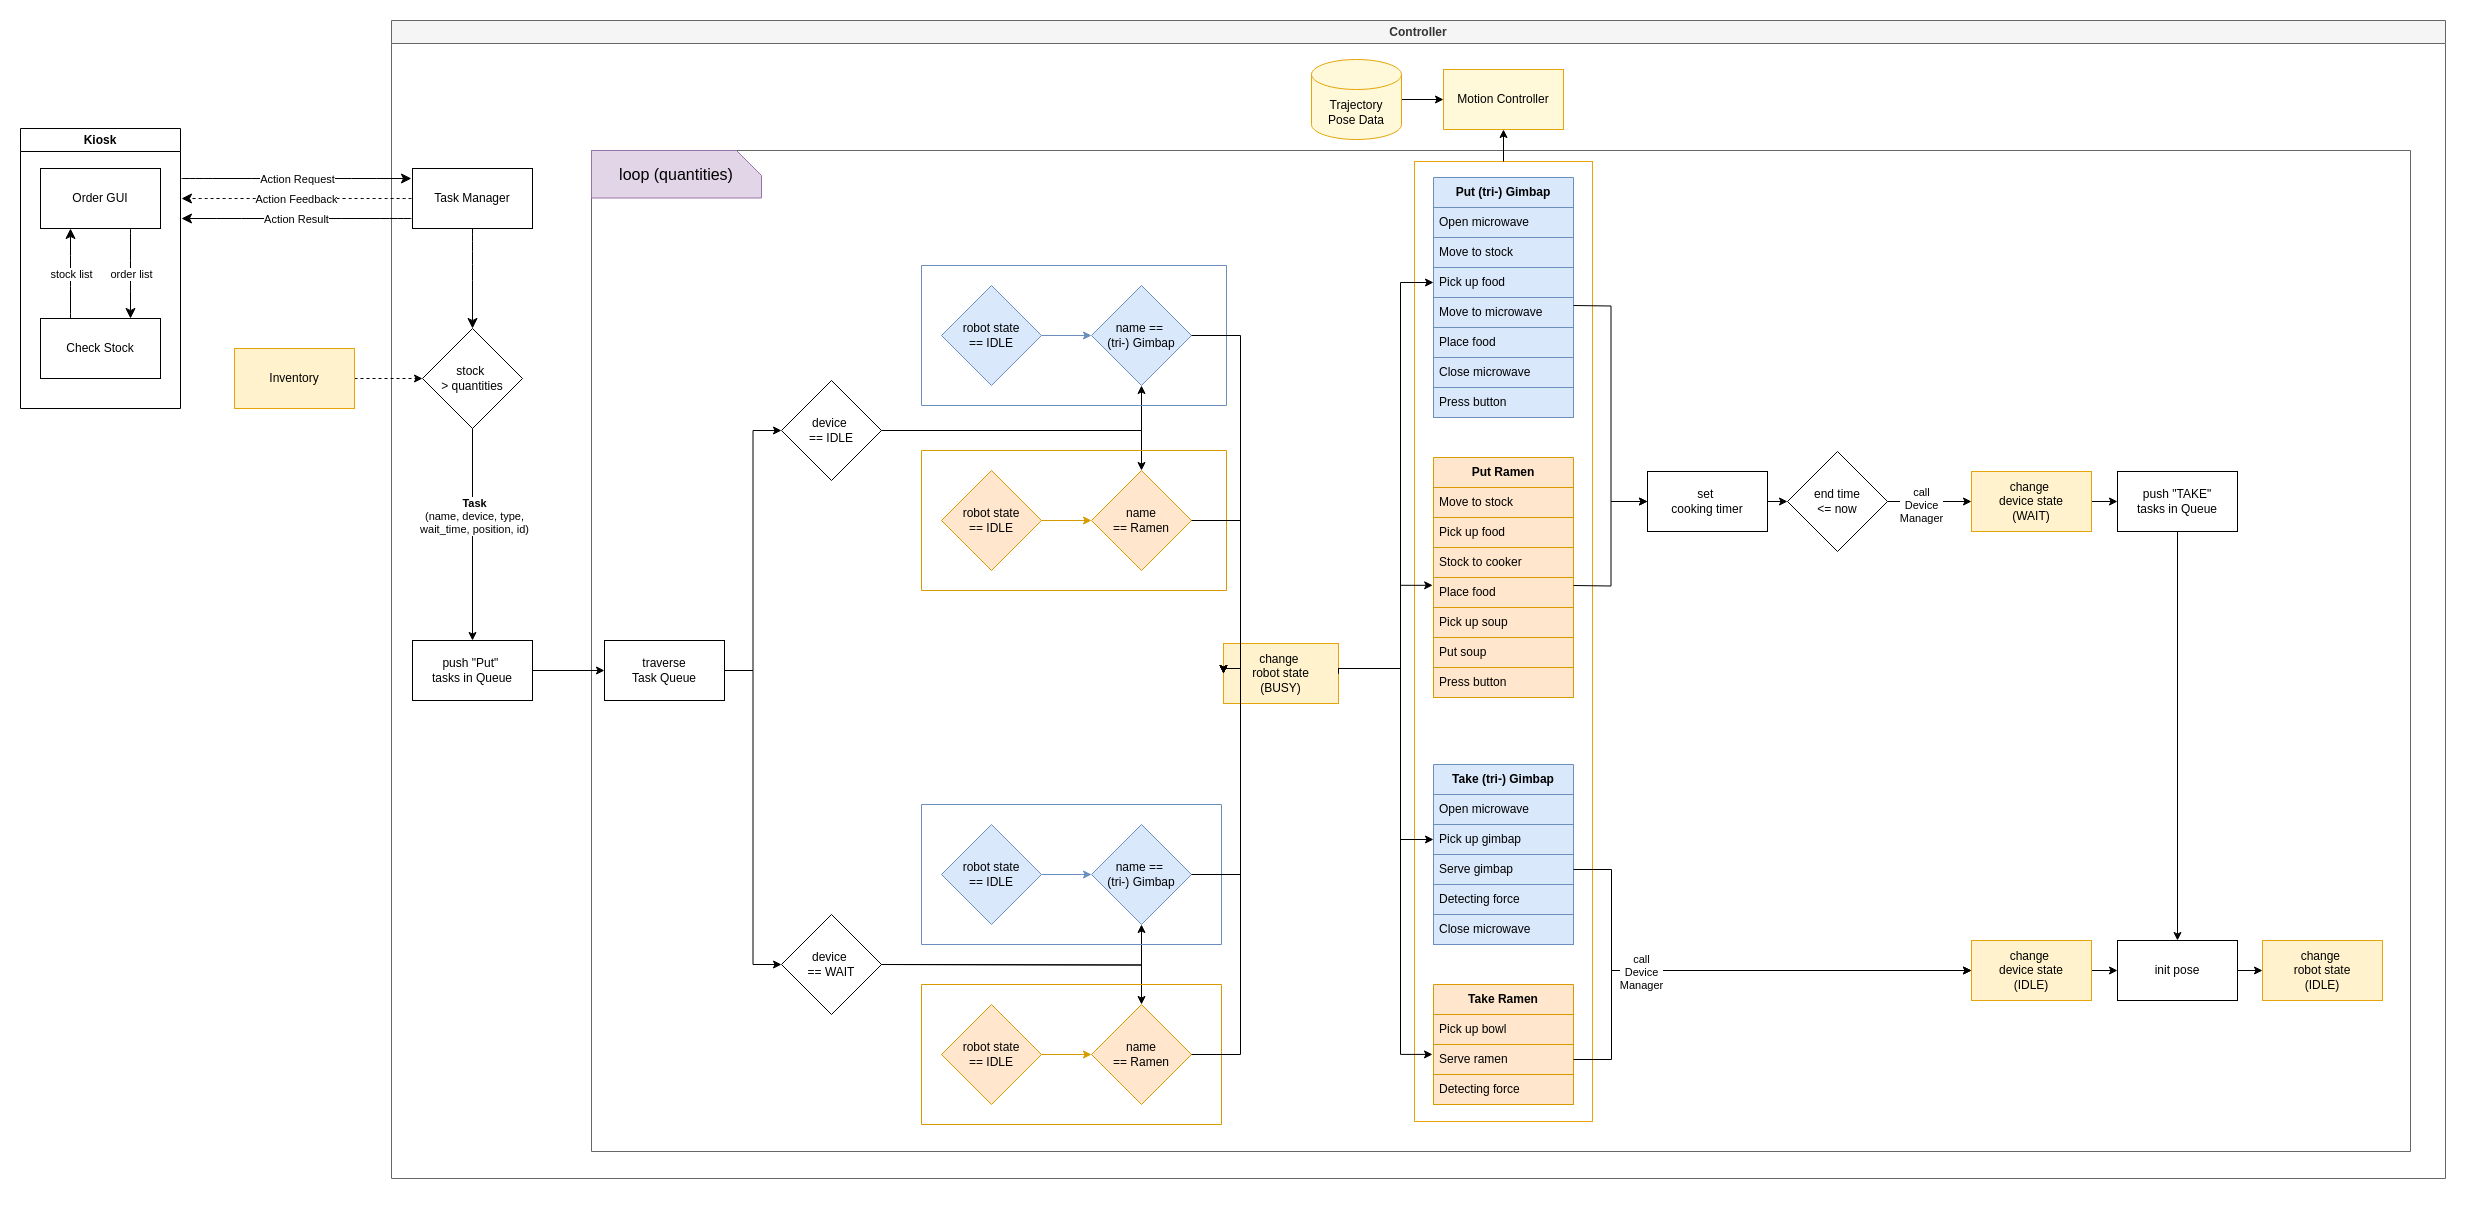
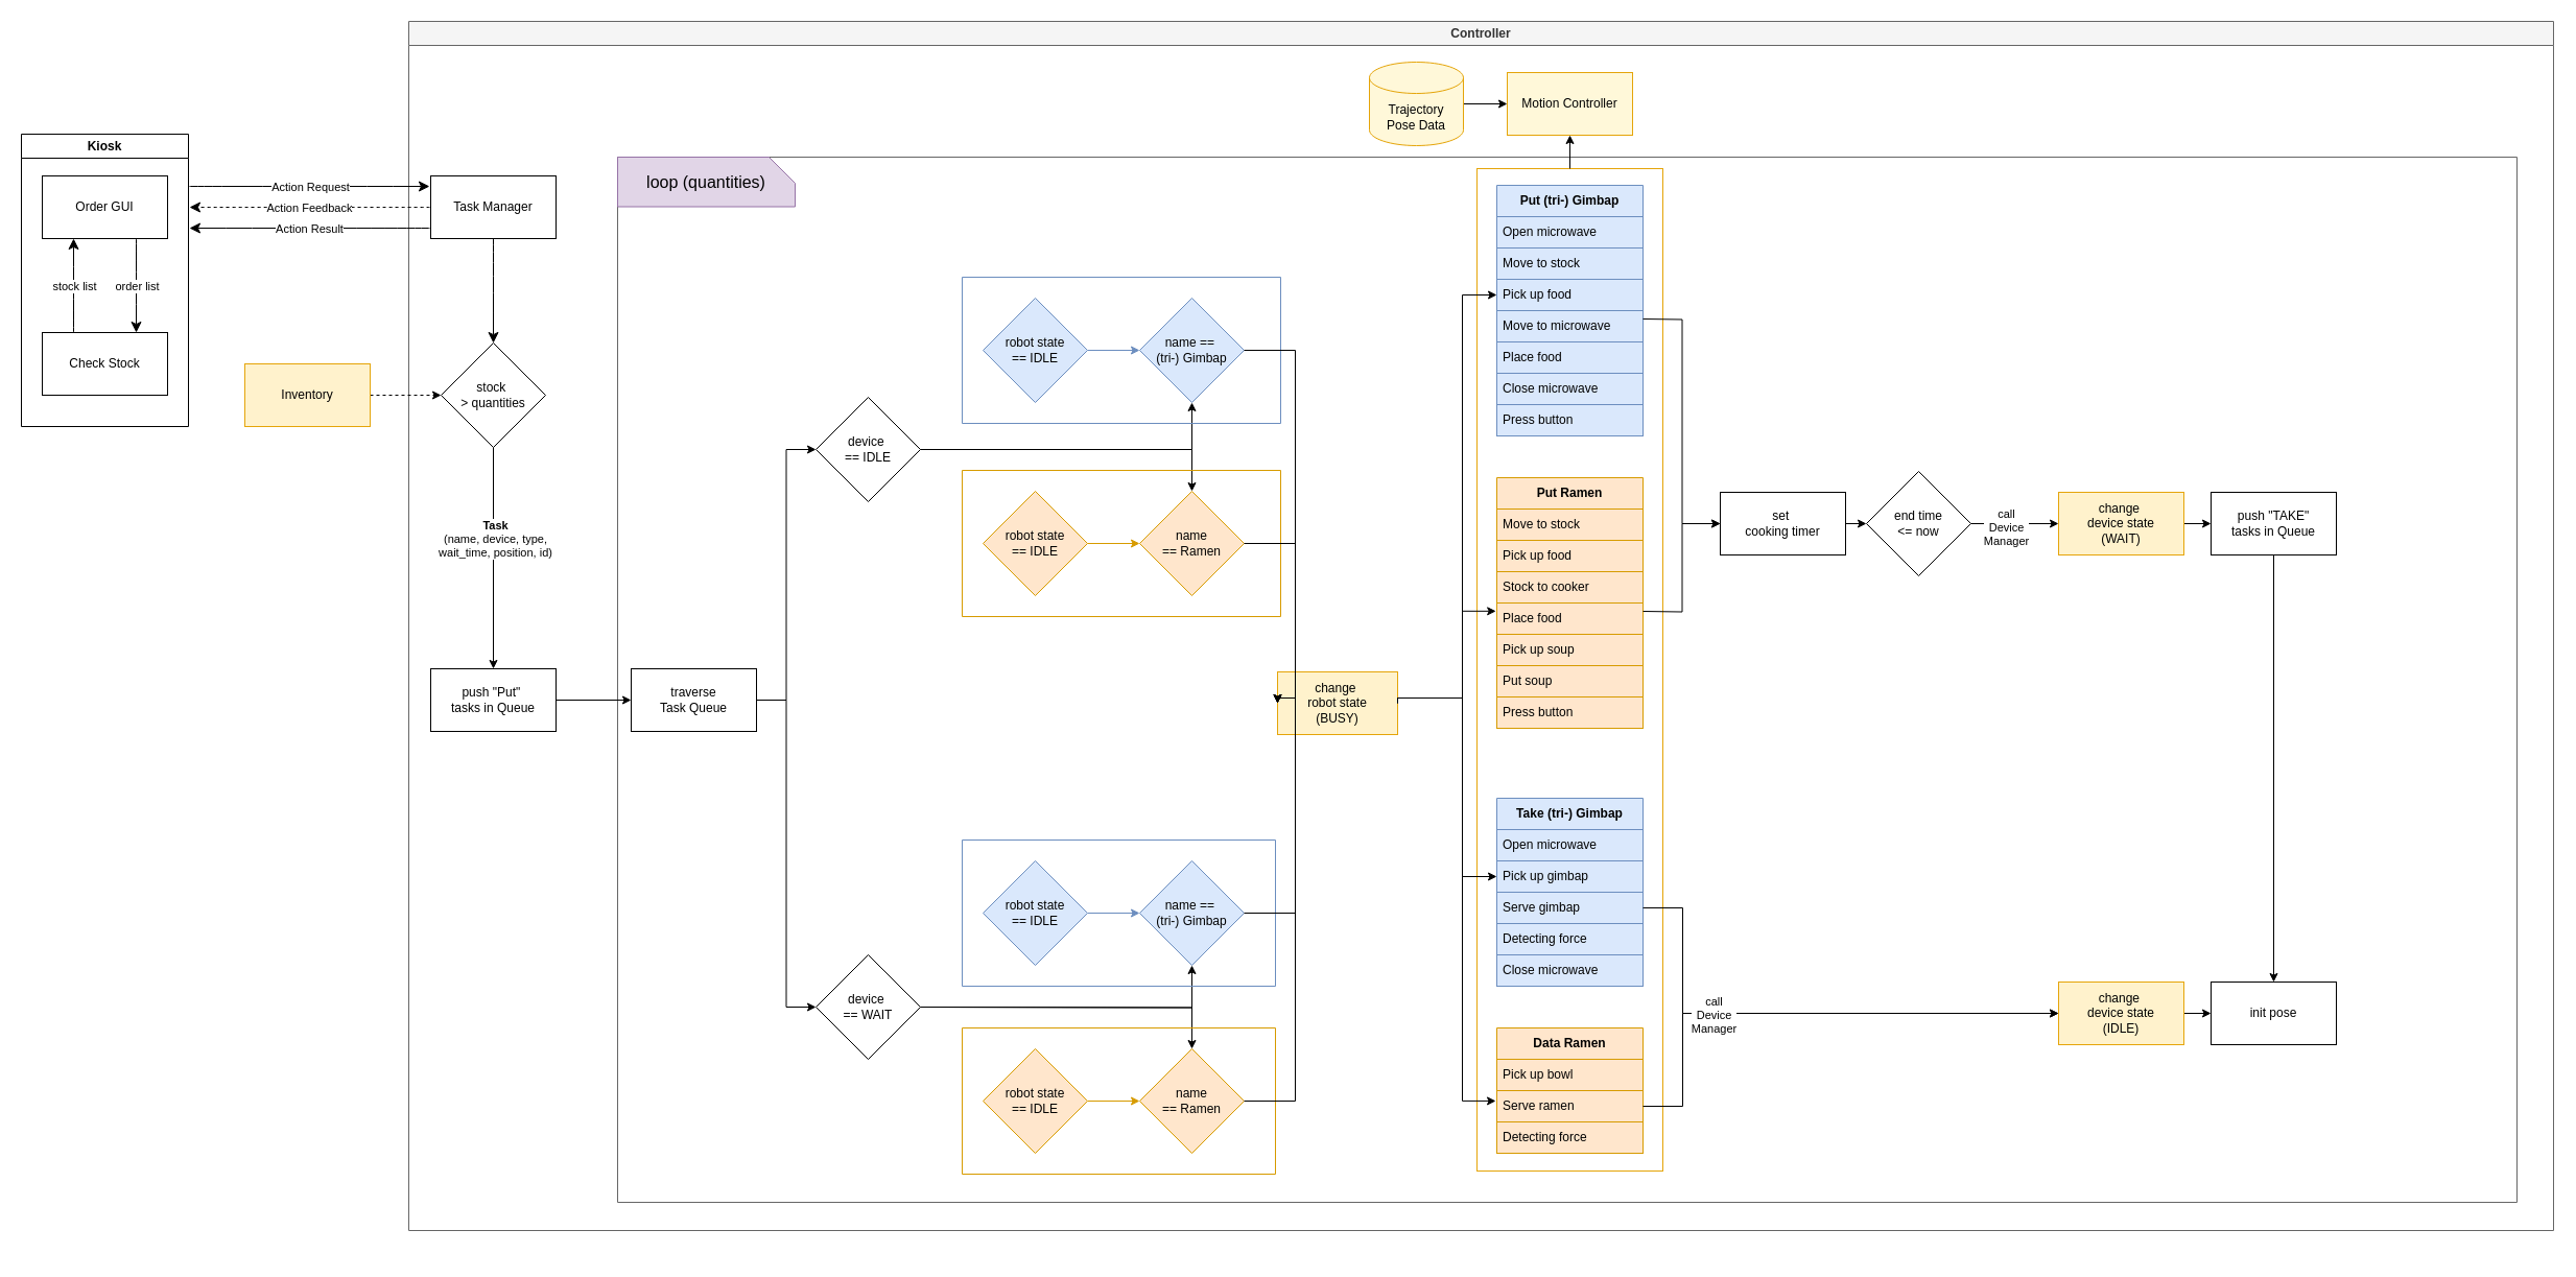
- <mxCell id="63" value="" style="edgeStyle=orthogonalEdgeStyle;rounded=0;orthogonalLoop=1;jettySize=auto;html=1;exitX=1;exitY=0.5;exitDx=0;exitDy=0;entryX=0;entryY=0.5;entryDx=0;entryDy=0;" parent="24" source="61" target="62" edge="1"><mxGeometry relative="1" as="geometry"><mxPoint x="1588" y="826" as="sourcePoint" /><mxPoint x="1626" y="826" as="targetPoint" /></mxGeometry></mxCell>
- <mxCell id="62" value="&lt;div style=&quot;&quot;&gt;change&amp;nbsp;&lt;/div&gt;&lt;div style=&quot;&quot;&gt;robot state&lt;/div&gt;&lt;div style=&quot;&quot;&gt;(&lt;span style=&quot;background-color: transparent; color: light-dark(rgb(0, 0, 0), rgb(255, 255, 255));&quot;&gt;IDLE&lt;/span&gt;&lt;span style=&quot;background-color: transparent; color: light-dark(rgb(0, 0, 0), rgb(255, 255, 255));&quot;&gt;)&lt;/span&gt;&lt;/div&gt;" style="rounded=0;whiteSpace=wrap;html=1;align=center;fillColor=light-dark(#fff2cc, #103c3f);strokeColor=light-dark(#e5a50a, #46a8af);fillStyle=solid;" parent="24" vertex="1"><mxGeometry x="1671" y="790" width="120" height="60" as="geometry" /></mxCell>
- <mxCell id="92" value="&lt;b&gt;Take Ramen&lt;/b&gt;" style="swimlane;fontStyle=0;childLayout=stackLayout;horizontal=1;startSize=30;horizontalStack=0;resizeParent=1;resizeParentMax=0;resizeLast=0;collapsible=1;marginBottom=0;whiteSpace=wrap;html=1;fillColor=#ffe6cc;strokeColor=#d79b00;" parent="1" vertex="1"><mxGeometry x="1433" y="984" width="140" height="120" as="geometry"><mxRectangle x="250" y="330" width="120" height="30" as="alternateBounds" /></mxGeometry></mxCell>
+ <mxCell id="92" value="&lt;b&gt;Data Ramen&lt;/b&gt;" style="swimlane;fontStyle=0;childLayout=stackLayout;horizontal=1;startSize=30;horizontalStack=0;resizeParent=1;resizeParentMax=0;resizeLast=0;collapsible=1;marginBottom=0;whiteSpace=wrap;html=1;fillColor=#ffe6cc;strokeColor=#d79b00;" parent="1" vertex="1"><mxGeometry x="1433" y="984" width="140" height="120" as="geometry"><mxRectangle x="250" y="330" width="120" height="30" as="alternateBounds" /></mxGeometry></mxCell>
